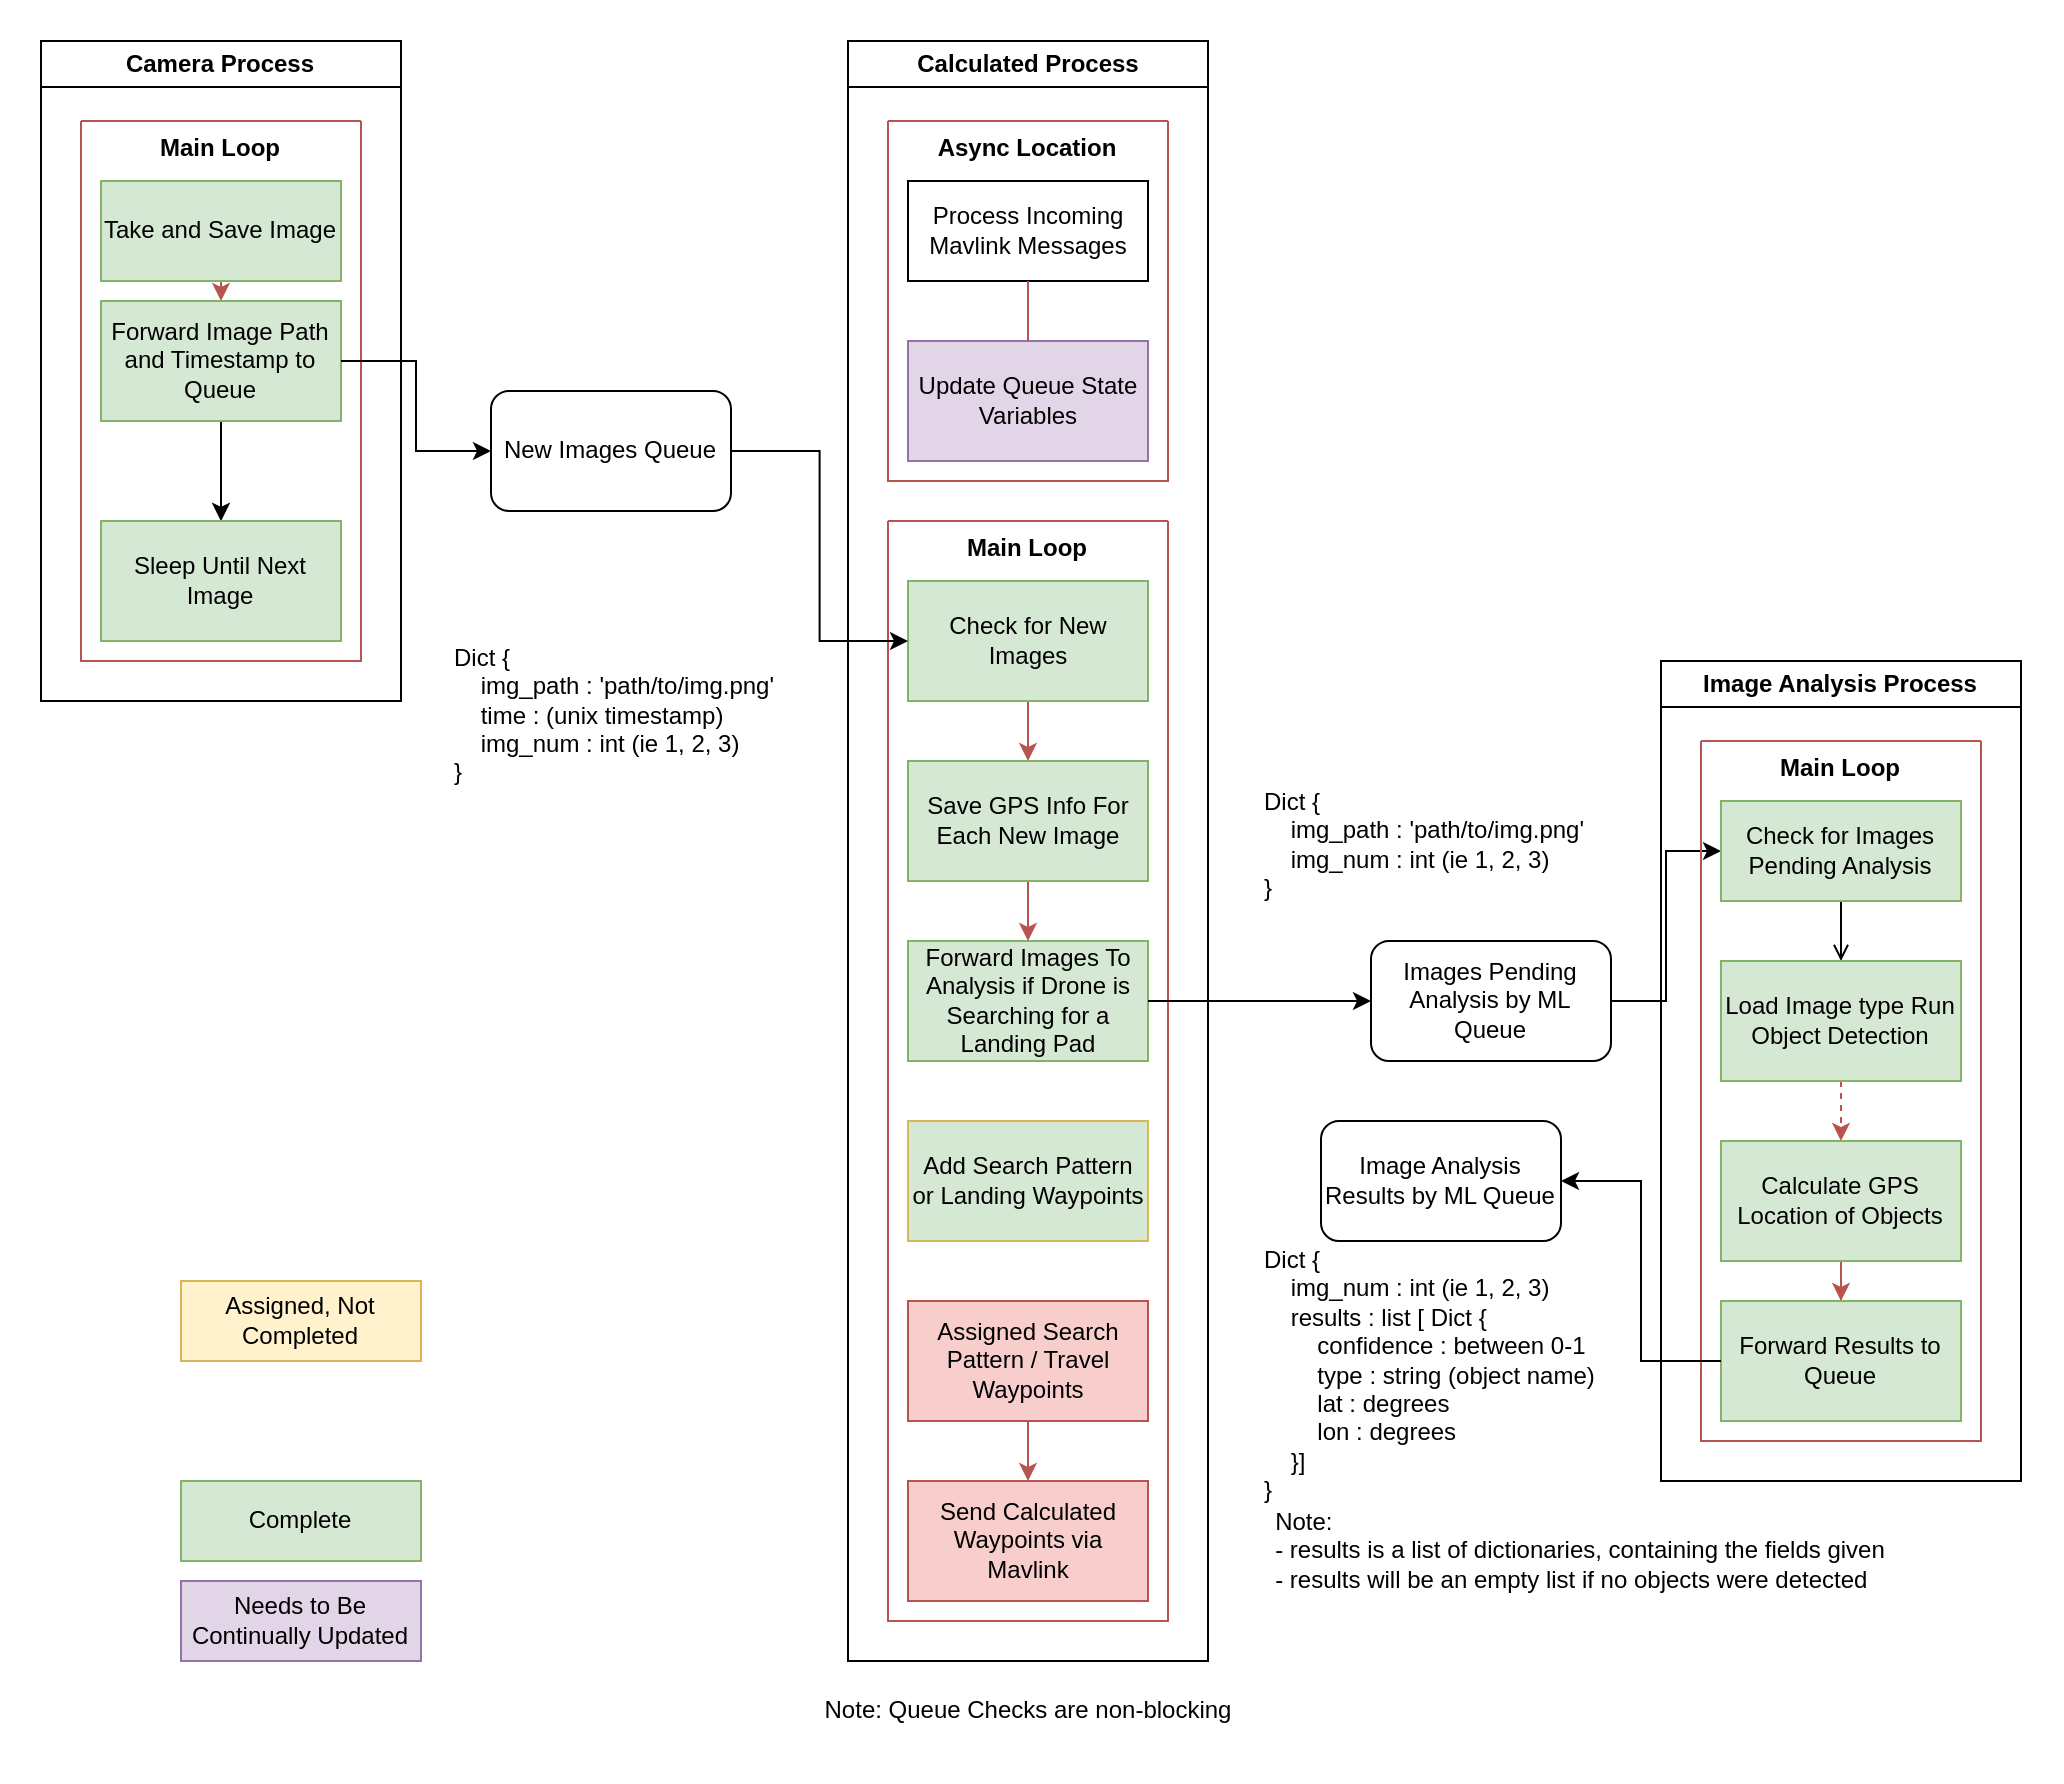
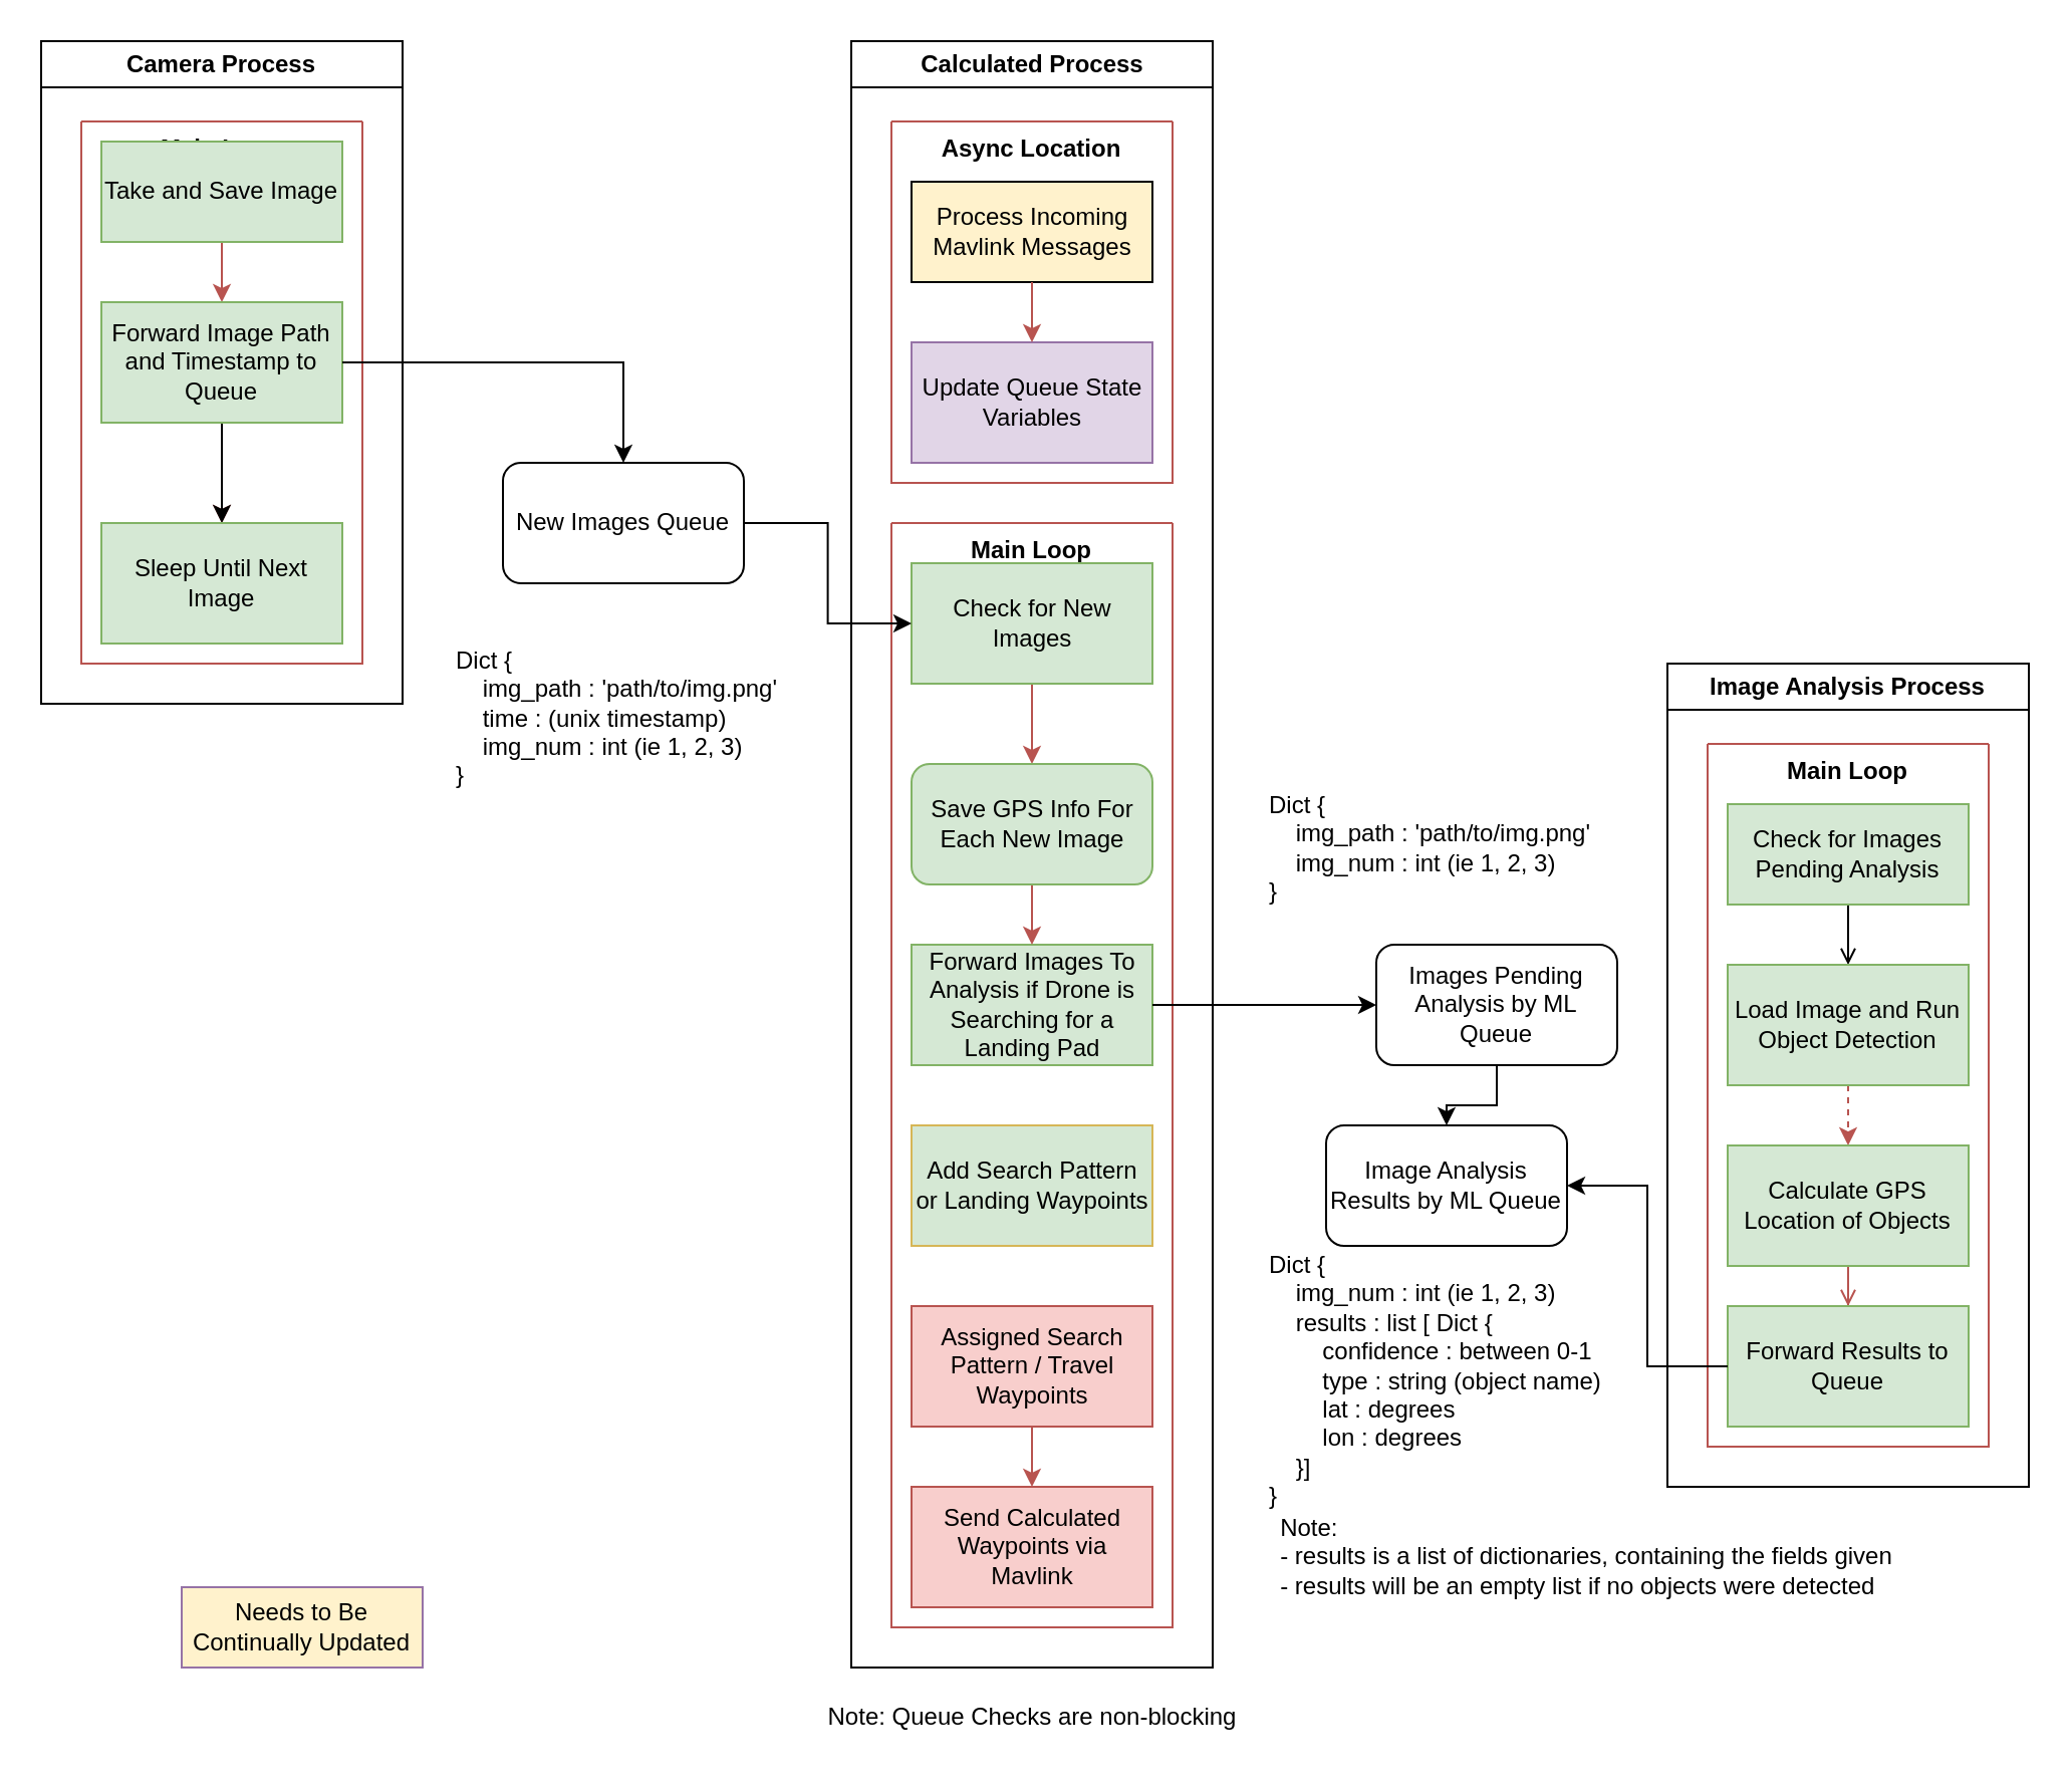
- <mxCell id="20" value="Take and Save Image" style="rounded=0;whiteSpace=wrap;html=1;fillColor=#d5e8d4;strokeColor=#82b366;" vertex="1" parent="18"><mxGeometry x="10" y="30" width="120" height="50" as="geometry" /></mxCell>
+ <mxCell id="20" value="Take and Save Image" style="rounded=0;whiteSpace=wrap;html=1;fillColor=#d5e8d4;strokeColor=#82b366;" vertex="1" parent="18"><mxGeometry x="10" y="10" width="120" height="50" as="geometry" /></mxCell>
- <mxCell id="15" value="Process Incoming Mavlink Messages" style="rounded=0;whiteSpace=wrap;html=1;" vertex="1" parent="13"><mxGeometry x="10" y="30" width="120" height="50" as="geometry" /></mxCell>
+ <mxCell id="15" value="Process Incoming Mavlink Messages" style="rounded=0;whiteSpace=wrap;html=1;fillColor=#fff2cc;" vertex="1" parent="13"><mxGeometry x="10" y="30" width="120" height="50" as="geometry" /></mxCell>
- <mxCell id="16" style="edgeStyle=orthogonalEdgeStyle;rounded=0;orthogonalLoop=1;jettySize=auto;html=1;exitX=0.5;exitY=1;exitDx=0;exitDy=0;entryX=0.5;entryY=0;entryDx=0;entryDy=0;fillColor=#f8cecc;strokeColor=#b85450;endArrow=none;" edge="1" parent="13" source="15" target="14"><mxGeometry relative="1" as="geometry" /></mxCell>
+ <mxCell id="16" style="edgeStyle=orthogonalEdgeStyle;rounded=0;orthogonalLoop=1;jettySize=auto;html=1;exitX=0.5;exitY=1;exitDx=0;exitDy=0;entryX=0.5;entryY=0;entryDx=0;entryDy=0;fillColor=#f8cecc;strokeColor=#b85450;" edge="1" parent="13" source="15" target="14"><mxGeometry relative="1" as="geometry" /></mxCell>
- <mxCell id="26" value="New Images Queue" style="rounded=1;whiteSpace=wrap;html=1;" vertex="1" parent="1"><mxGeometry x="245" y="195" width="120" height="60" as="geometry" /></mxCell>
+ <mxCell id="26" value="New Images Queue" style="rounded=1;whiteSpace=wrap;html=1;" vertex="1" parent="1"><mxGeometry x="250" y="230" width="120" height="60" as="geometry" /></mxCell>
- <mxCell id="7" value="Check for New Images" style="rounded=0;whiteSpace=wrap;html=1;fillColor=#d5e8d4;strokeColor=#82b366;" vertex="1" parent="3"><mxGeometry x="10" y="30" width="120" height="60" as="geometry" /></mxCell>
+ <mxCell id="7" value="Check for New Images" style="rounded=0;whiteSpace=wrap;html=1;fillColor=#d5e8d4;strokeColor=#82b366;" vertex="1" parent="3"><mxGeometry x="10" y="20" width="120" height="60" as="geometry" /></mxCell>
- <mxCell id="10" value="Save GPS Info For Each New Image" style="rounded=0;whiteSpace=wrap;html=1;fillColor=#d5e8d4;strokeColor=#82b366;" vertex="1" parent="3"><mxGeometry x="10" y="120" width="120" height="60" as="geometry" /></mxCell>
+ <mxCell id="10" value="Save GPS Info For Each New Image" style="whiteSpace=wrap;html=1;fillColor=#d5e8d4;strokeColor=#82b366;rounded=1;" vertex="1" parent="3"><mxGeometry x="10" y="120" width="120" height="60" as="geometry" /></mxCell>
- <mxCell id="27" style="edgeStyle=orthogonalEdgeStyle;rounded=0;orthogonalLoop=1;jettySize=auto;html=1;entryX=0;entryY=0.5;entryDx=0;entryDy=0;" edge="1" parent="1" source="28" target="33"><mxGeometry relative="1" as="geometry" /></mxCell>
+ <mxCell id="27" style="edgeStyle=orthogonalEdgeStyle;rounded=0;orthogonalLoop=1;jettySize=auto;html=1;" edge="1" parent="1" source="28" target="29"><mxGeometry relative="1" as="geometry" /></mxCell>
- <mxCell id="35" value="Load Image type Run Object Detection" style="rounded=0;whiteSpace=wrap;html=1;fillColor=#d5e8d4;strokeColor=#82b366;" vertex="1" parent="31"><mxGeometry x="10" y="110" width="120" height="60" as="geometry" /></mxCell>
+ <mxCell id="35" value="Load Image and Run Object Detection" style="rounded=0;whiteSpace=wrap;html=1;fillColor=#d5e8d4;strokeColor=#82b366;" vertex="1" parent="31"><mxGeometry x="10" y="110" width="120" height="60" as="geometry" /></mxCell>
- <mxCell id="36" style="edgeStyle=orthogonalEdgeStyle;rounded=0;orthogonalLoop=1;jettySize=auto;html=1;fillColor=#f8cecc;strokeColor=#b85450;" edge="1" parent="31" source="37" target="38"><mxGeometry relative="1" as="geometry" /></mxCell>
+ <mxCell id="36" style="edgeStyle=orthogonalEdgeStyle;rounded=0;orthogonalLoop=1;jettySize=auto;html=1;fillColor=#f8cecc;strokeColor=#b85450;endArrow=open;" edge="1" parent="31" source="37" target="38"><mxGeometry relative="1" as="geometry" /></mxCell>
- <mxCell id="43" value="Assigned, Not Completed" style="rounded=0;whiteSpace=wrap;html=1;fillColor=#fff2cc;strokeColor=#d6b656;" vertex="1" parent="1"><mxGeometry x="90" y="640" width="120" height="40" as="geometry" /></mxCell>
- <mxCell id="44" value="Complete" style="rounded=0;whiteSpace=wrap;html=1;fillColor=#d5e8d4;strokeColor=#82b366;" vertex="1" parent="1"><mxGeometry x="90" y="740" width="120" height="40" as="geometry" /></mxCell>
- <mxCell id="49" value="Needs to Be Continually Updated" style="rounded=0;whiteSpace=wrap;html=1;fillColor=#e1d5e7;strokeColor=#9673a6;" vertex="1" parent="1"><mxGeometry x="90" y="790" width="120" height="40" as="geometry" /></mxCell>
+ <mxCell id="49" value="Needs to Be Continually Updated" style="rounded=0;whiteSpace=wrap;html=1;fillColor=#fff2cc;strokeColor=#9673a6;" vertex="1" parent="1"><mxGeometry x="90" y="790" width="120" height="40" as="geometry" /></mxCell>
